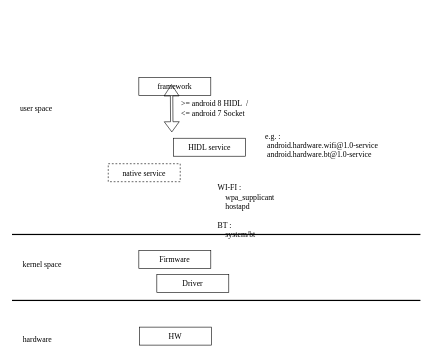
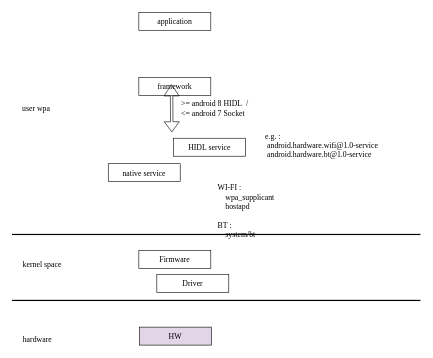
+ <mxCell id="7" value="application" style="rounded=0;whiteSpace=wrap;html=1;fontSize=13;fontFamily=Comic Sans MS;" parent="1" vertex="1"><mxGeometry x="231" y="20" width="120" height="30" as="geometry" /></mxCell>
- <mxCell id="13" value="user space" style="text;html=1;strokeColor=none;fillColor=none;align=center;verticalAlign=middle;whiteSpace=wrap;rounded=0;fontFamily=Comic Sans MS;fontSize=13;" parent="1" vertex="1"><mxGeometry y="170" width="80" height="20" as="geometry" x="20" /></mxCell>
+ <mxCell id="13" value="user wpa" style="text;html=1;strokeColor=none;fillColor=none;align=center;verticalAlign=middle;whiteSpace=wrap;rounded=0;fontFamily=Comic Sans MS;fontSize=13;" parent="1" vertex="1"><mxGeometry y="170" width="80" height="20" as="geometry" x="20" /></mxCell>
- <mxCell id="5" value="native service" style="rounded=0;whiteSpace=wrap;html=1;fontSize=13;fontFamily=Comic Sans MS;dashed=1;" parent="1" vertex="1"><mxGeometry x="180" y="272.5" width="120" height="30" as="geometry" /></mxCell>
+ <mxCell id="5" value="native service" style="rounded=0;whiteSpace=wrap;html=1;fontSize=13;fontFamily=Comic Sans MS;" parent="1" vertex="1"><mxGeometry x="180" y="272.5" width="120" height="30" as="geometry" /></mxCell>
- <mxCell id="2" value="HW" style="rounded=0;whiteSpace=wrap;html=1;fontSize=13;fontFamily=Comic Sans MS;" parent="1" vertex="1"><mxGeometry x="232" y="545" width="120" height="30" as="geometry" /></mxCell>
+ <mxCell id="2" value="HW" style="rounded=0;whiteSpace=wrap;html=1;fontSize=13;fontFamily=Comic Sans MS;fillColor=#e1d5e7;" parent="1" vertex="1"><mxGeometry x="232" y="545" width="120" height="30" as="geometry" /></mxCell>
